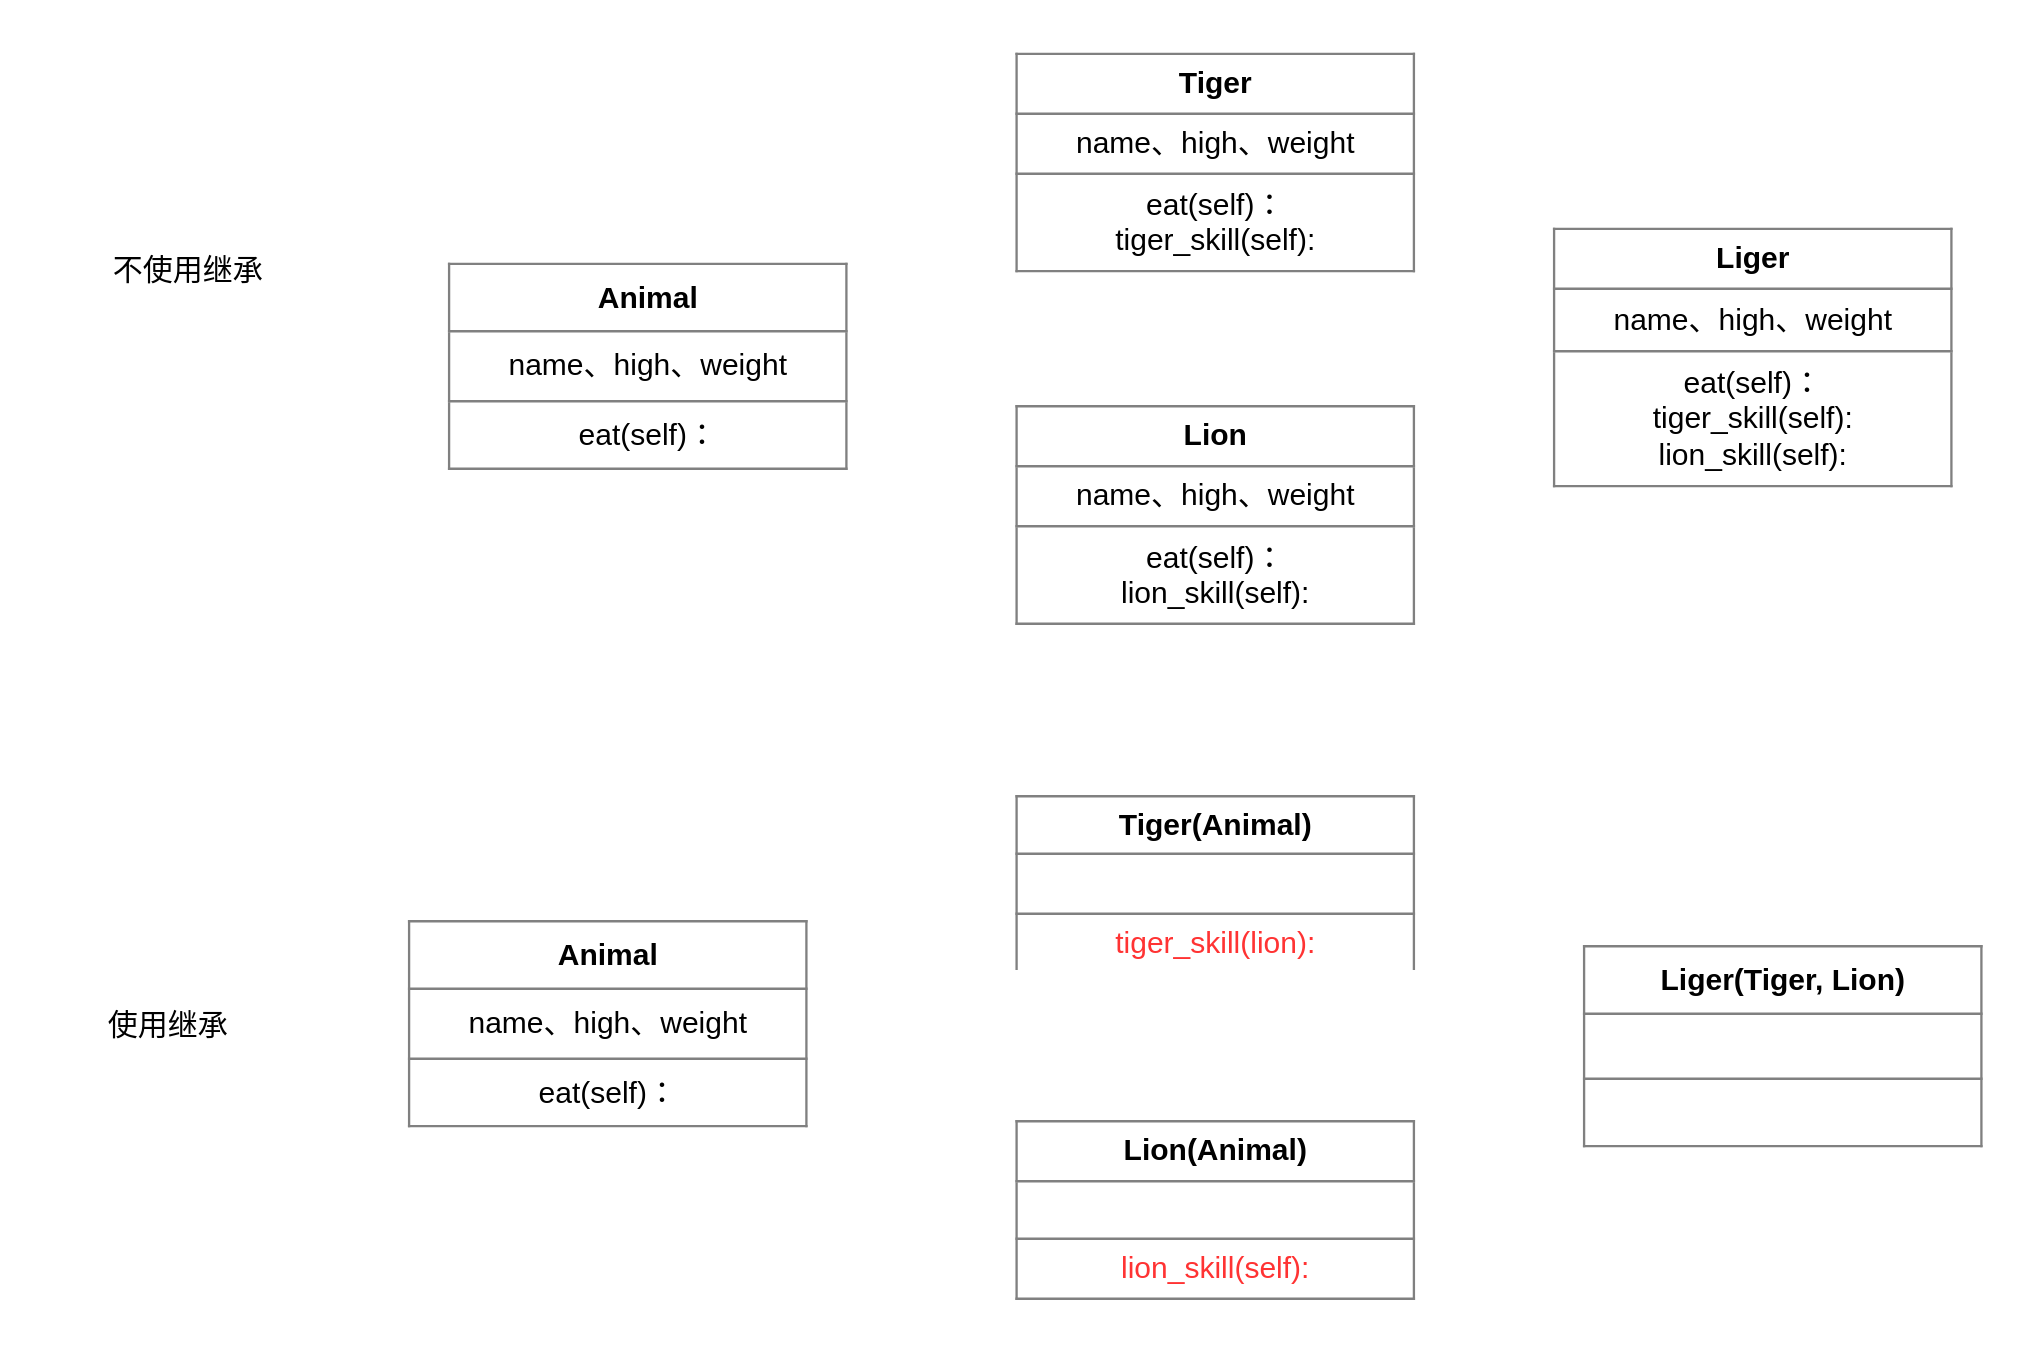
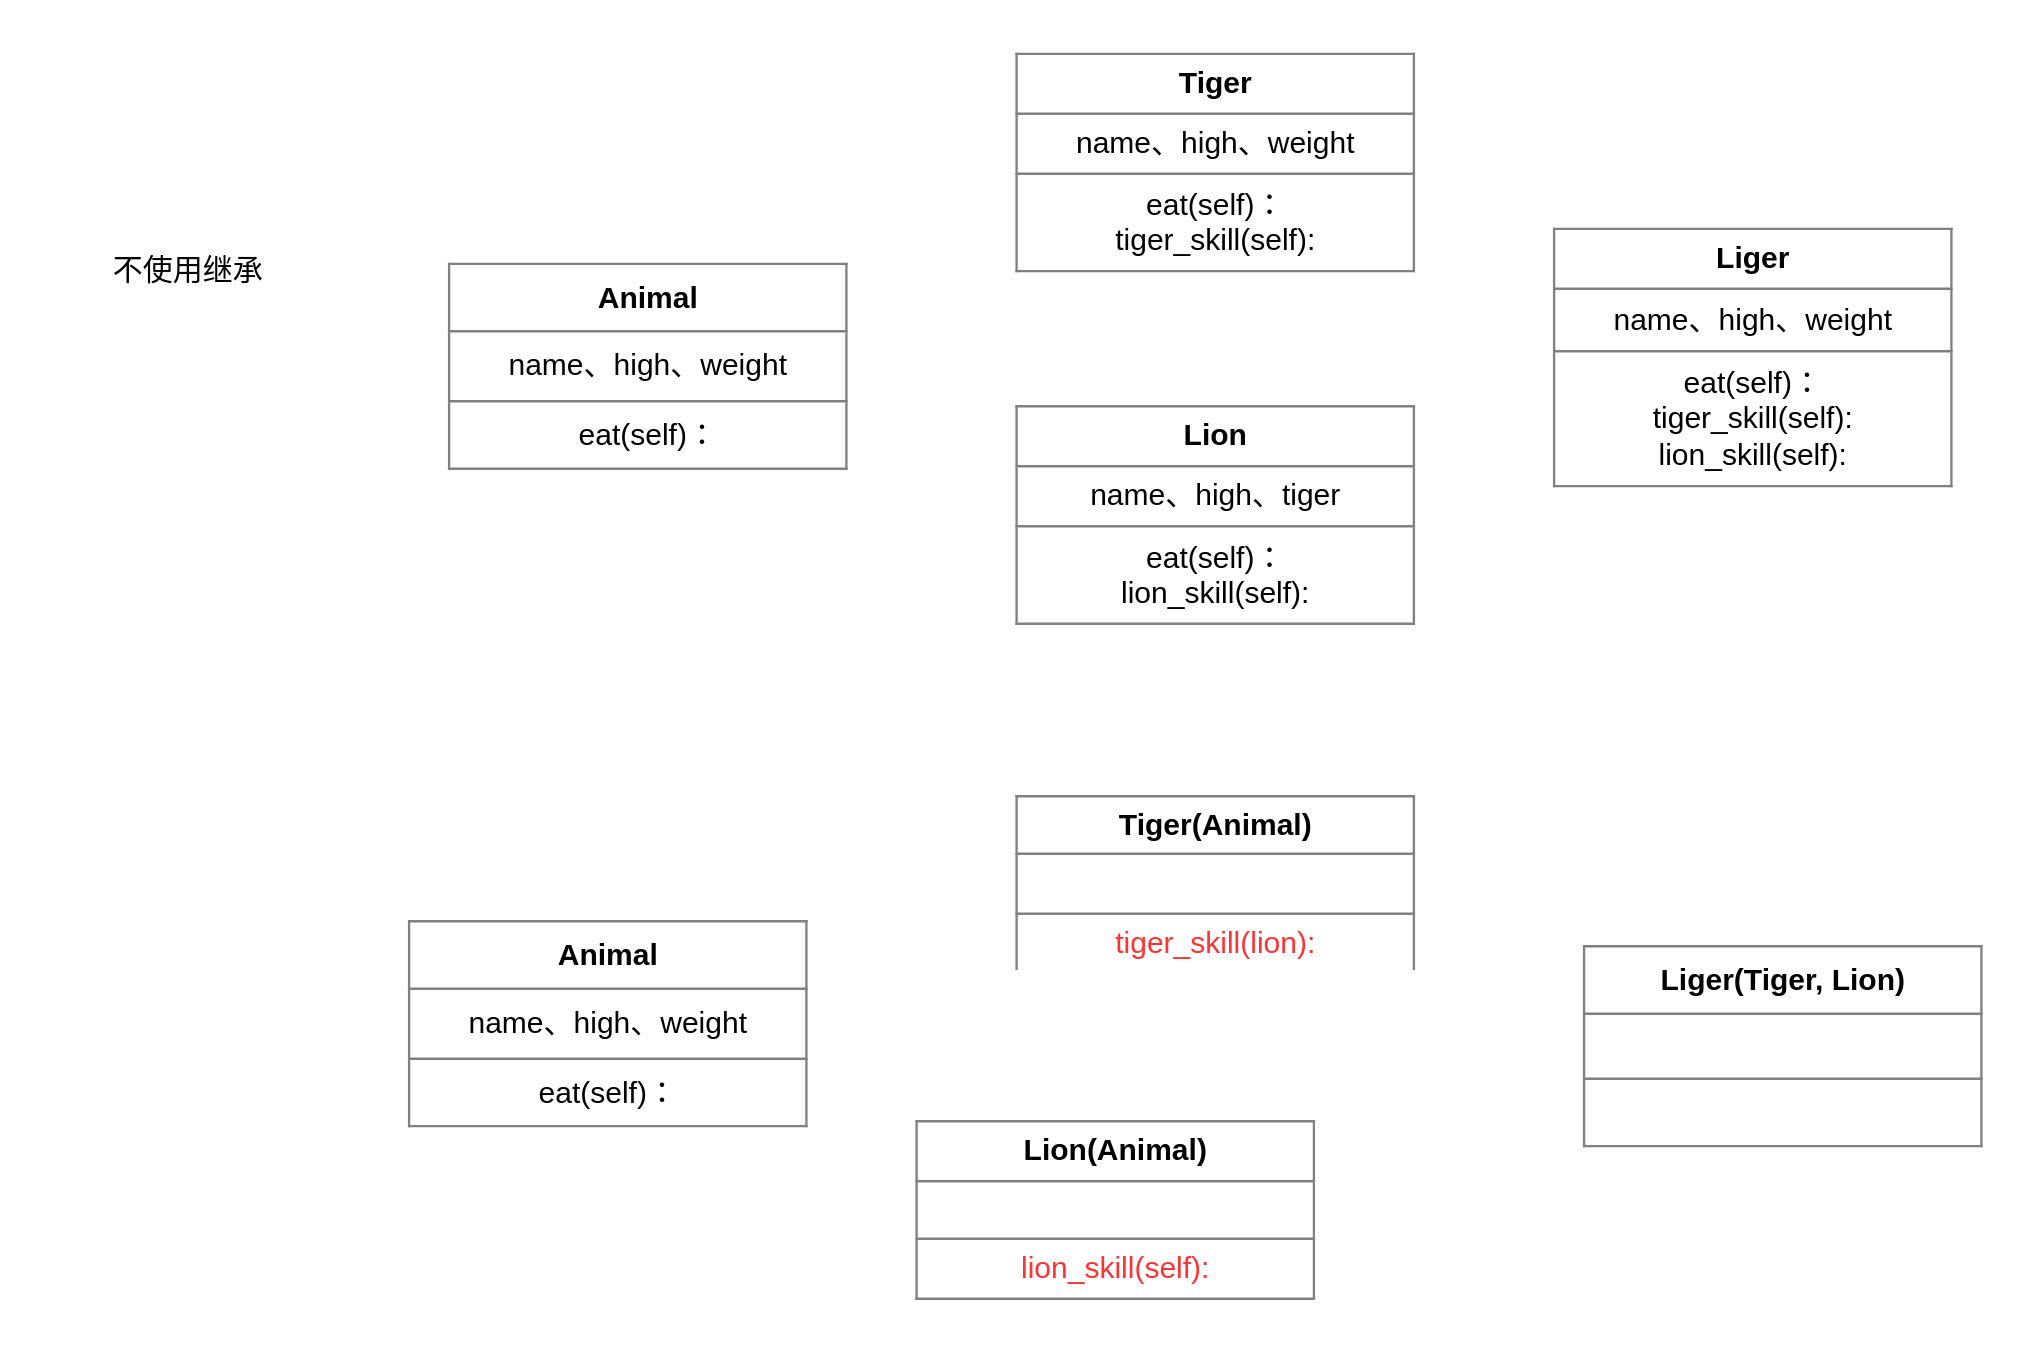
- <mxCell id="5" value="&lt;table border=&quot;1&quot; width=&quot;100%&quot; cellpadding=&quot;4&quot; style=&quot;width: 100% ; height: 100% ; border-collapse: collapse&quot;&gt;&lt;tbody&gt;&lt;tr&gt;&lt;th align=&quot;center&quot;&gt;Lion&lt;/th&gt;&lt;/tr&gt;&lt;tr&gt;&lt;td align=&quot;center&quot;&gt;name、high、weight&lt;br&gt;&lt;/td&gt;&lt;/tr&gt;&lt;tr&gt;&lt;td align=&quot;center&quot;&gt;eat(self)：&lt;br&gt;lion_skill(self):&lt;br&gt;&lt;/td&gt;&lt;/tr&gt;&lt;/tbody&gt;&lt;/table&gt;" style="text;html=1;strokeColor=none;fillColor=none;overflow=fill;" parent="1" vertex="1"><mxGeometry x="405.5" y="161.5" width="160" height="88" as="geometry" /></mxCell>
+ <mxCell id="5" value="&lt;table border=&quot;1&quot; width=&quot;100%&quot; cellpadding=&quot;4&quot; style=&quot;width: 100% ; height: 100% ; border-collapse: collapse&quot;&gt;&lt;tbody&gt;&lt;tr&gt;&lt;th align=&quot;center&quot;&gt;Lion&lt;/th&gt;&lt;/tr&gt;&lt;tr&gt;&lt;td align=&quot;center&quot;&gt;name、high、tiger&lt;br&gt;&lt;/td&gt;&lt;/tr&gt;&lt;tr&gt;&lt;td align=&quot;center&quot;&gt;eat(self)：&lt;br&gt;lion_skill(self):&lt;br&gt;&lt;/td&gt;&lt;/tr&gt;&lt;/tbody&gt;&lt;/table&gt;" style="text;html=1;strokeColor=none;fillColor=none;overflow=fill;" parent="1" vertex="1"><mxGeometry x="405.5" y="161.5" width="160" height="88" as="geometry" /></mxCell>
- <mxCell id="7" value="使用继承" style="text;html=1;strokeColor=none;fillColor=none;align=center;verticalAlign=middle;whiteSpace=wrap;rounded=0;" parent="1" vertex="1"><mxGeometry x="20.5" y="383" width="92" height="53" as="geometry" /></mxCell>
- <mxCell id="9" value="&lt;table border=&quot;1&quot; width=&quot;100%&quot; cellpadding=&quot;4&quot; style=&quot;width: 100% ; height: 100% ; border-collapse: collapse&quot;&gt;&lt;tbody&gt;&lt;tr&gt;&lt;th align=&quot;center&quot;&gt;Lion(Animal)&lt;/th&gt;&lt;/tr&gt;&lt;tr&gt;&lt;td align=&quot;center&quot;&gt;&lt;br&gt;&lt;/td&gt;&lt;/tr&gt;&lt;tr&gt;&lt;td align=&quot;center&quot;&gt;&lt;font color=&quot;#ff3333&quot;&gt;lion_skill(self):&lt;/font&gt;&lt;br&gt;&lt;/td&gt;&lt;/tr&gt;&lt;/tbody&gt;&lt;/table&gt;" style="text;html=1;strokeColor=none;fillColor=none;overflow=fill;" parent="1" vertex="1"><mxGeometry x="405.5" y="448" width="160" height="72" as="geometry" /></mxCell>
+ <mxCell id="9" value="&lt;table border=&quot;1&quot; width=&quot;100%&quot; cellpadding=&quot;4&quot; style=&quot;width: 100% ; height: 100% ; border-collapse: collapse&quot;&gt;&lt;tbody&gt;&lt;tr&gt;&lt;th align=&quot;center&quot;&gt;Lion(Animal)&lt;/th&gt;&lt;/tr&gt;&lt;tr&gt;&lt;td align=&quot;center&quot;&gt;&lt;br&gt;&lt;/td&gt;&lt;/tr&gt;&lt;tr&gt;&lt;td align=&quot;center&quot;&gt;&lt;font color=&quot;#ff3333&quot;&gt;lion_skill(self):&lt;/font&gt;&lt;br&gt;&lt;/td&gt;&lt;/tr&gt;&lt;/tbody&gt;&lt;/table&gt;" style="text;html=1;strokeColor=none;fillColor=none;overflow=fill;" parent="1" vertex="1"><mxGeometry x="365.5" y="448" width="160" height="72" as="geometry" /></mxCell>
